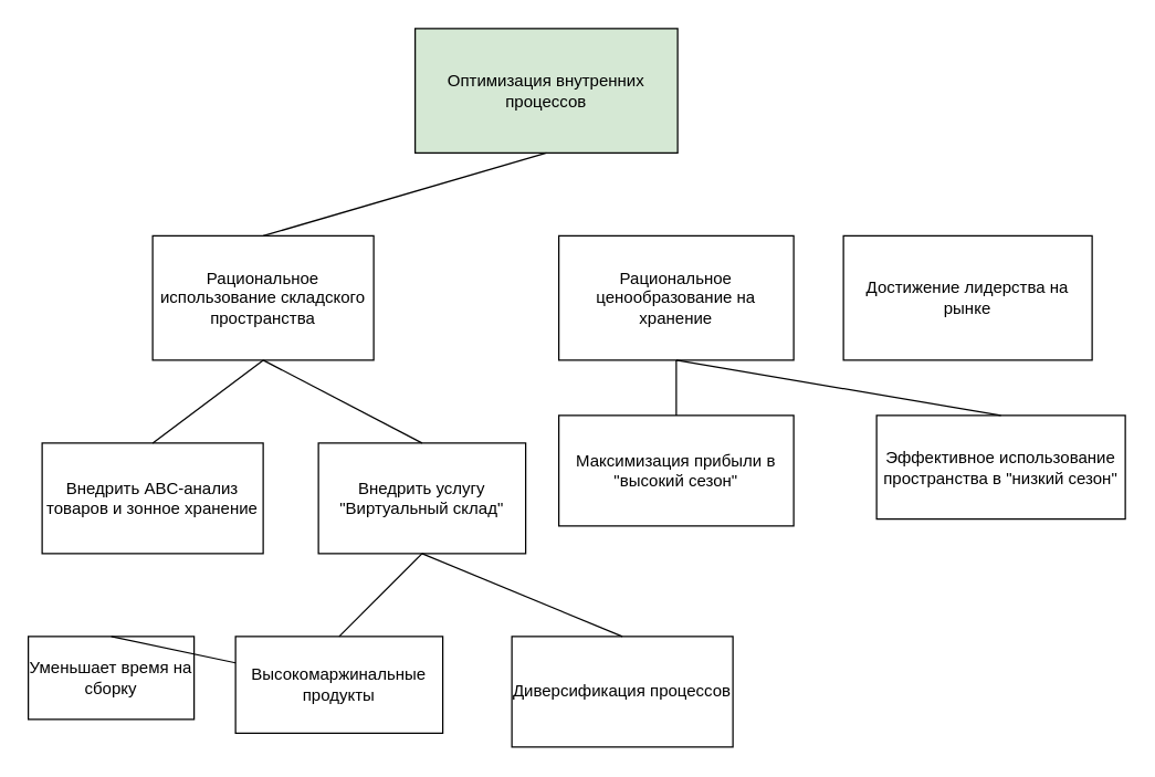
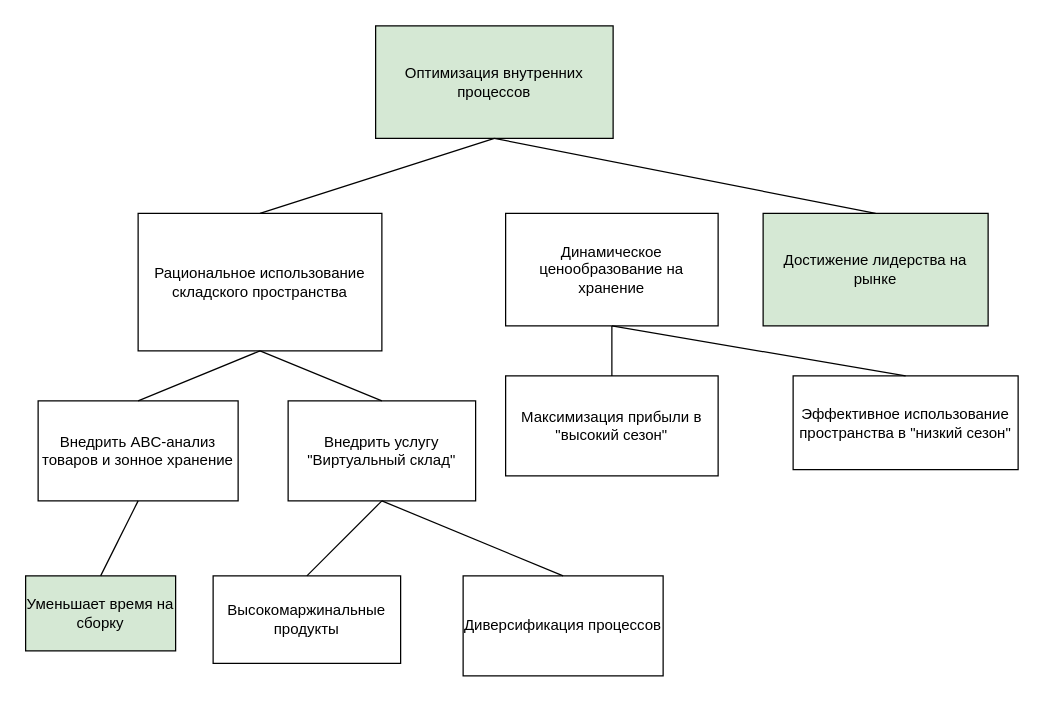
+ <mxCell id="21" value="" style="endArrow=none;html=1;rounded=0;entryX=0.5;entryY=1;entryDx=0;entryDy=0;exitX=0.5;exitY=0;exitDx=0;exitDy=0;" parent="1" source="20" target="2" edge="1"><mxGeometry width="50" height="50" relative="1" as="geometry"><mxPoint x="490" y="340" as="sourcePoint" /><mxPoint x="540" y="290" as="targetPoint" /></mxGeometry></mxCell>
- <mxCell id="4" value="Рациональное использование складского пространства" style="rounded=0;whiteSpace=wrap;html=1;" parent="1" vertex="1"><mxGeometry x="110" y="170" width="160" height="90" as="geometry" /></mxCell>
+ <mxCell id="4" value="Рациональное использование складского пространства" style="rounded=0;whiteSpace=wrap;html=1;" parent="1" vertex="1"><mxGeometry x="110" y="170" width="195" height="110" as="geometry" /></mxCell>
- <mxCell id="15" value="Рациональное ценообразование на хранение" style="rounded=0;whiteSpace=wrap;html=1;" parent="1" vertex="1"><mxGeometry x="404" y="170" width="170" height="90" as="geometry" /></mxCell>
+ <mxCell id="15" value="Динамическое ценообразование на хранение" style="rounded=0;whiteSpace=wrap;html=1;" parent="1" vertex="1"><mxGeometry x="404" y="170" width="170" height="90" as="geometry" /></mxCell>
- <mxCell id="20" value="Достижение лидерства на рынке" style="rounded=0;whiteSpace=wrap;html=1;" parent="1" vertex="1"><mxGeometry x="610" y="170" width="180" height="90" as="geometry" /></mxCell>
+ <mxCell id="20" value="Достижение лидерства на рынке" style="rounded=0;whiteSpace=wrap;html=1;fillColor=#d5e8d4;" parent="1" vertex="1"><mxGeometry x="610" y="170" width="180" height="90" as="geometry" /></mxCell>
- <mxCell id="14" value="" style="endArrow=none;html=1;rounded=0;exitX=0.5;exitY=0;exitDx=0;exitDy=0;" parent="1" source="13" target="9" edge="1"><mxGeometry width="50" height="50" relative="1" as="geometry"><mxPoint x="160" y="460" as="sourcePoint" /><mxPoint x="210" y="410" as="targetPoint" /></mxGeometry></mxCell>
+ <mxCell id="14" value="" style="endArrow=none;html=1;rounded=0;entryX=0.5;entryY=1;entryDx=0;entryDy=0;exitX=0.5;exitY=0;exitDx=0;exitDy=0;" parent="1" source="13" target="3" edge="1"><mxGeometry width="50" height="50" relative="1" as="geometry"><mxPoint x="160" y="460" as="sourcePoint" /><mxPoint x="210" y="410" as="targetPoint" /></mxGeometry></mxCell>
- <mxCell id="13" value="Уменьшает время на сборку" style="rounded=0;whiteSpace=wrap;html=1;" parent="1" vertex="1"><mxGeometry x="20" y="460" width="120" height="60" as="geometry" /></mxCell>
+ <mxCell id="13" value="Уменьшает время на сборку" style="rounded=0;whiteSpace=wrap;html=1;fillColor=#d5e8d4;" parent="1" vertex="1"><mxGeometry x="20" y="460" width="120" height="60" as="geometry" /></mxCell>
